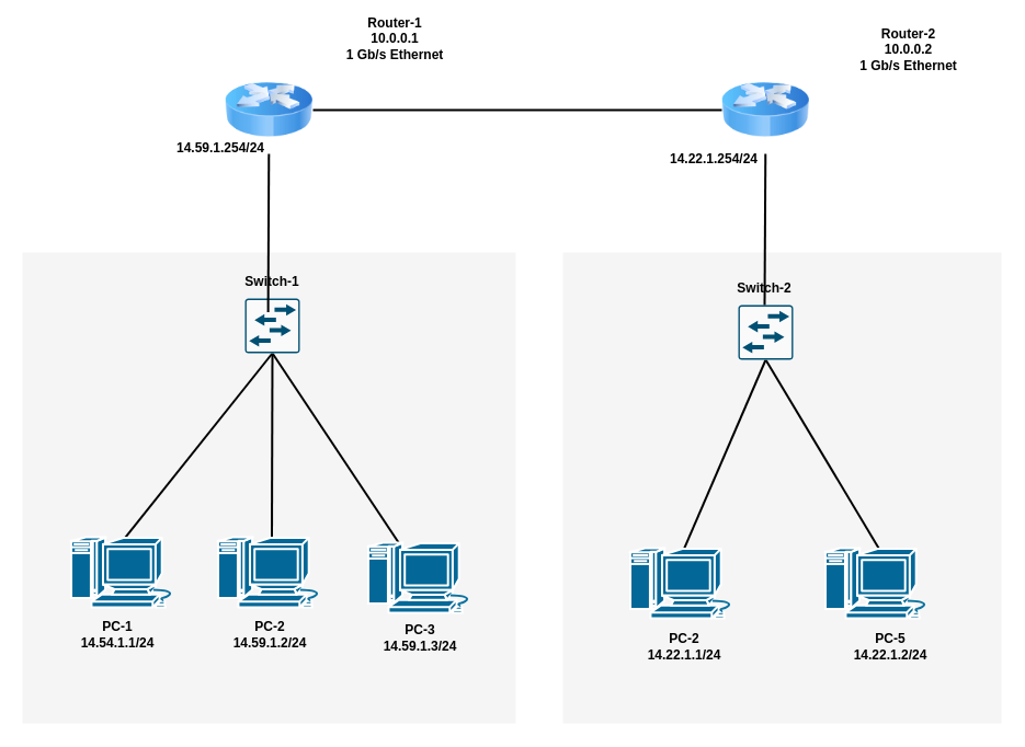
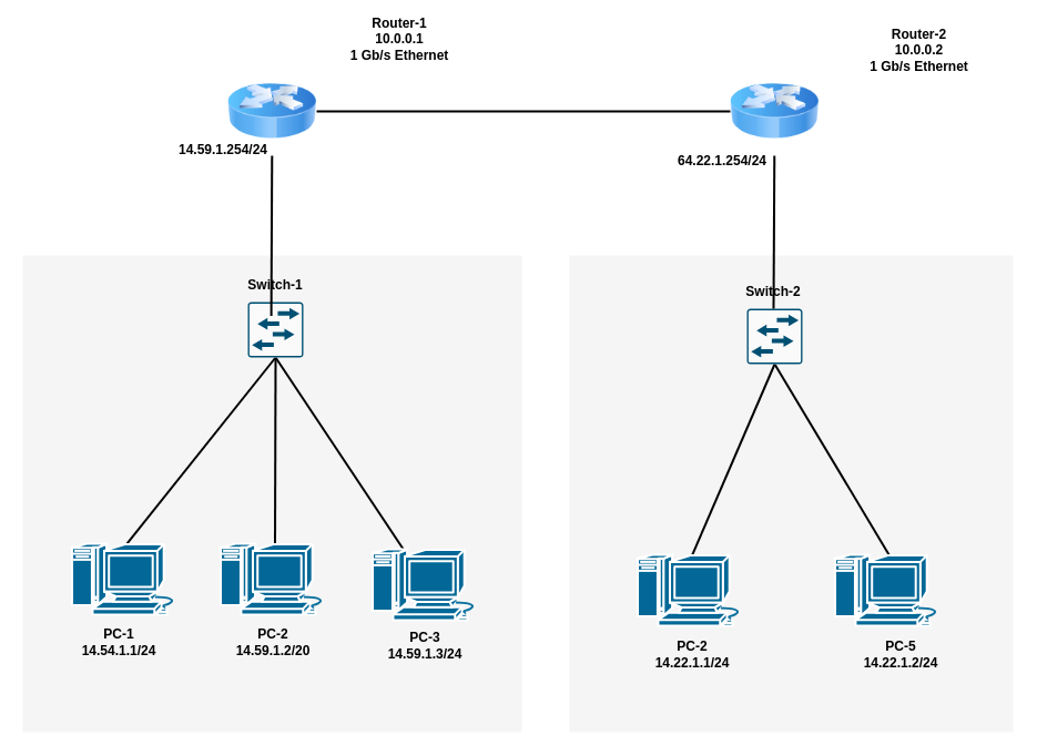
- <mxCell id="31" value="&lt;p style=&quot;white-space-collapse: preserve;&quot; dir=&quot;auto&quot;&gt;&lt;b&gt;&lt;span style=&quot;background-color: transparent; color: light-dark(rgb(0, 0, 0), rgb(255, 255, 255));&quot;&gt;14.22.1.254&lt;/span&gt;/24&lt;/b&gt;&lt;/p&gt;&lt;p data-pm-slice=&quot;1 1 [&amp;quot;table&amp;quot;,{},&amp;quot;tableRow&amp;quot;,{},&amp;quot;tableCell&amp;quot;,{&amp;quot;colspan&amp;quot;:1,&amp;quot;rowspan&amp;quot;:1,&amp;quot;colwidth&amp;quot;:null}]&quot;&gt;&lt;span style=&quot;white-space-collapse: preserve; background-color: transparent; color: light-dark(rgb(0, 0, 0), rgb(255, 255, 255));&quot;&gt;&lt;/span&gt;&lt;/p&gt;" style="text;html=1;align=center;verticalAlign=middle;whiteSpace=wrap;rounded=0;" vertex="1" parent="1"><mxGeometry x="603" y="130" width="96" height="30" as="geometry" /></mxCell>
+ <mxCell id="31" value="&lt;p style=&quot;white-space-collapse: preserve;&quot; dir=&quot;auto&quot;&gt;&lt;b&gt;&lt;span style=&quot;background-color: transparent; color: light-dark(rgb(0, 0, 0), rgb(255, 255, 255));&quot;&gt;64.22.1.254&lt;/span&gt;/24&lt;/b&gt;&lt;/p&gt;&lt;p data-pm-slice=&quot;1 1 [&amp;quot;table&amp;quot;,{},&amp;quot;tableRow&amp;quot;,{},&amp;quot;tableCell&amp;quot;,{&amp;quot;colspan&amp;quot;:1,&amp;quot;rowspan&amp;quot;:1,&amp;quot;colwidth&amp;quot;:null}]&quot;&gt;&lt;span style=&quot;white-space-collapse: preserve; background-color: transparent; color: light-dark(rgb(0, 0, 0), rgb(255, 255, 255));&quot;&gt;&lt;/span&gt;&lt;/p&gt;" style="text;html=1;align=center;verticalAlign=middle;whiteSpace=wrap;rounded=0;" vertex="1" parent="1"><mxGeometry x="603" y="130" width="96" height="30" as="geometry" /></mxCell>
- <mxCell id="17" value="&lt;p data-pm-slice=&quot;1 1 [&amp;quot;table&amp;quot;,{},&amp;quot;tableRow&amp;quot;,{},&amp;quot;tableCell&amp;quot;,{&amp;quot;colspan&amp;quot;:1,&amp;quot;rowspan&amp;quot;:1,&amp;quot;colwidth&amp;quot;:null}]&quot;&gt;&lt;b&gt;PC-2&lt;br&gt;&lt;span style=&quot;background-color: transparent; color: light-dark(rgb(0, 0, 0), rgb(255, 255, 255));&quot;&gt;14.59.1.2/24&lt;/span&gt;&lt;/b&gt;&lt;/p&gt;" style="text;html=1;align=center;verticalAlign=middle;whiteSpace=wrap;rounded=0;" vertex="1" parent="1"><mxGeometry x="216" y="564" width="60" height="30" as="geometry" /></mxCell>
+ <mxCell id="17" value="&lt;p data-pm-slice=&quot;1 1 [&amp;quot;table&amp;quot;,{},&amp;quot;tableRow&amp;quot;,{},&amp;quot;tableCell&amp;quot;,{&amp;quot;colspan&amp;quot;:1,&amp;quot;rowspan&amp;quot;:1,&amp;quot;colwidth&amp;quot;:null}]&quot;&gt;&lt;b&gt;PC-2&lt;br&gt;&lt;span style=&quot;background-color: transparent; color: light-dark(rgb(0, 0, 0), rgb(255, 255, 255));&quot;&gt;14.59.1.2/20&lt;/span&gt;&lt;/b&gt;&lt;/p&gt;" style="text;html=1;align=center;verticalAlign=middle;whiteSpace=wrap;rounded=0;" vertex="1" parent="1"><mxGeometry x="216" y="564" width="60" height="30" as="geometry" /></mxCell>
